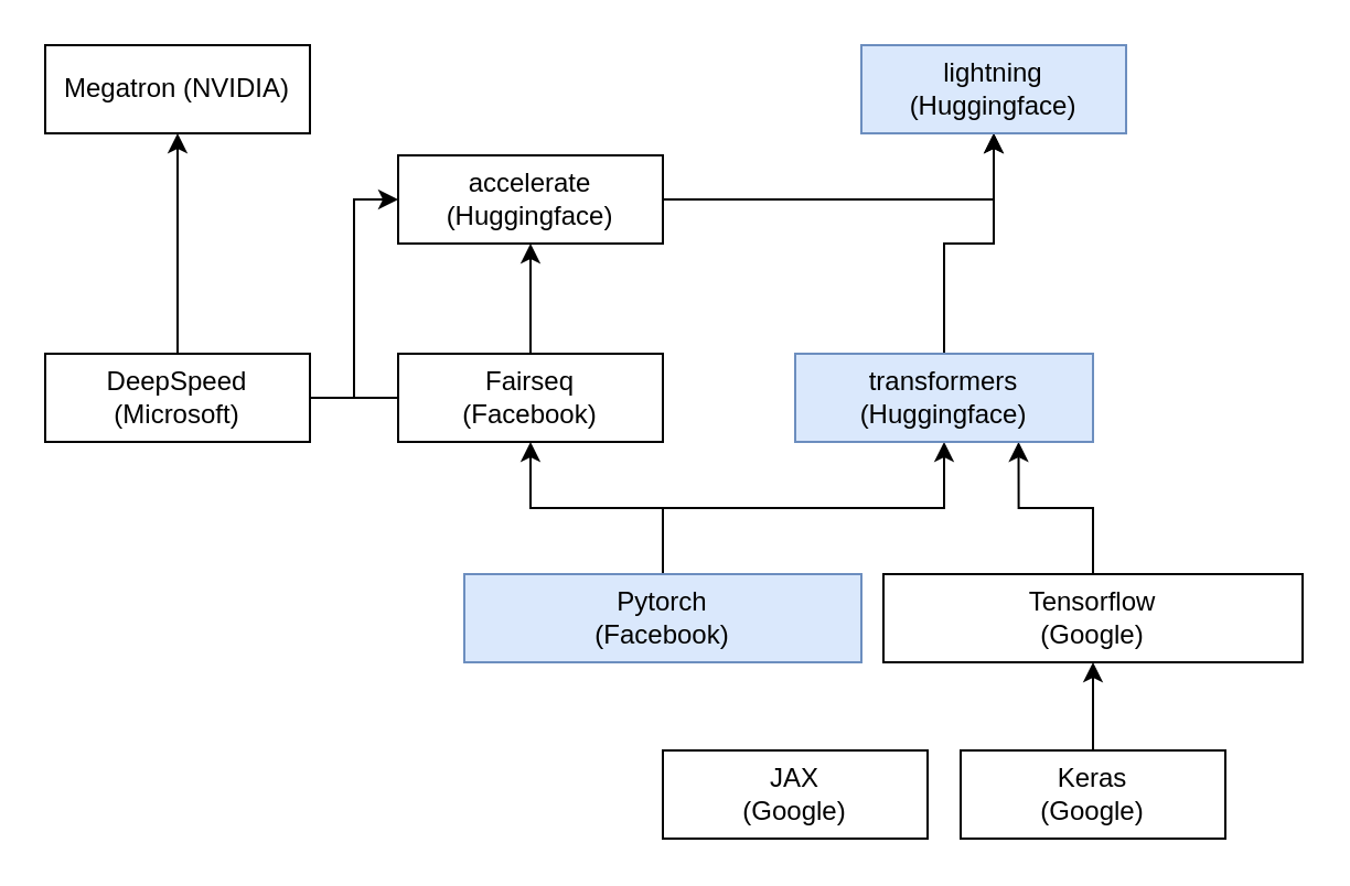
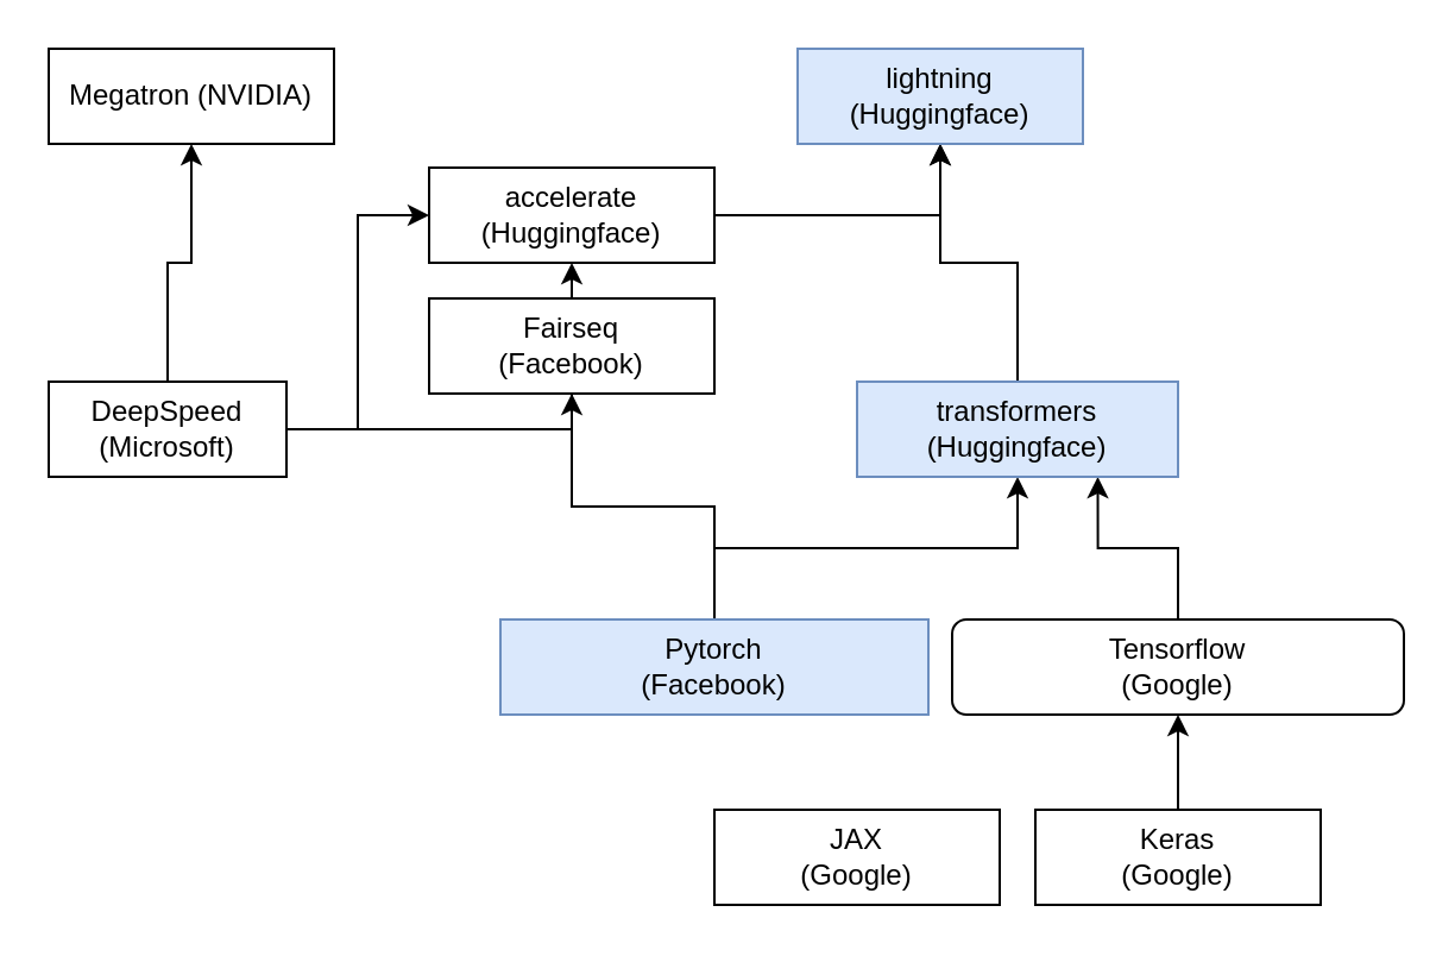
- <mxCell id="20" value="lightning&lt;br&gt;(Huggingface)" style="rounded=0;whiteSpace=wrap;html=1;fillColor=#dae8fc;strokeColor=#6c8ebf;" vertex="1" parent="1"><mxGeometry x="390" y="20" width="120" height="40" as="geometry" /></mxCell>
+ <mxCell id="20" value="lightning&lt;br&gt;(Huggingface)" style="rounded=0;whiteSpace=wrap;html=1;fillColor=#dae8fc;strokeColor=#6c8ebf;" vertex="1" parent="1"><mxGeometry x="335" y="20" width="120" height="40" as="geometry" /></mxCell>
- <mxCell id="16" value="DeepSpeed&lt;br&gt;(Microsoft)" style="rounded=0;whiteSpace=wrap;html=1;" vertex="1" parent="1"><mxGeometry x="20" y="160" width="120" height="40" as="geometry" /></mxCell>
+ <mxCell id="16" value="DeepSpeed&lt;br&gt;(Microsoft)" style="rounded=0;whiteSpace=wrap;html=1;" vertex="1" parent="1"><mxGeometry x="20" y="160" width="100" height="40" as="geometry" /></mxCell>
- <mxCell id="17" value="Fairseq&lt;br&gt;(Facebook)" style="rounded=0;whiteSpace=wrap;html=1;" vertex="1" parent="1"><mxGeometry x="180" y="160" width="120" height="40" as="geometry" /></mxCell>
+ <mxCell id="17" value="Fairseq&lt;br&gt;(Facebook)" style="rounded=0;whiteSpace=wrap;html=1;" vertex="1" parent="1"><mxGeometry x="180" y="125" width="120" height="40" as="geometry" /></mxCell>
- <mxCell id="6" value="Tensorflow&lt;br&gt;(Google)" style="rounded=0;whiteSpace=wrap;html=1;" vertex="1" parent="1"><mxGeometry x="400" y="260" width="190" height="40" as="geometry" /></mxCell>
+ <mxCell id="6" value="Tensorflow&lt;br&gt;(Google)" style="whiteSpace=wrap;html=1;rounded=1;" vertex="1" parent="1"><mxGeometry x="400" y="260" width="190" height="40" as="geometry" /></mxCell>
